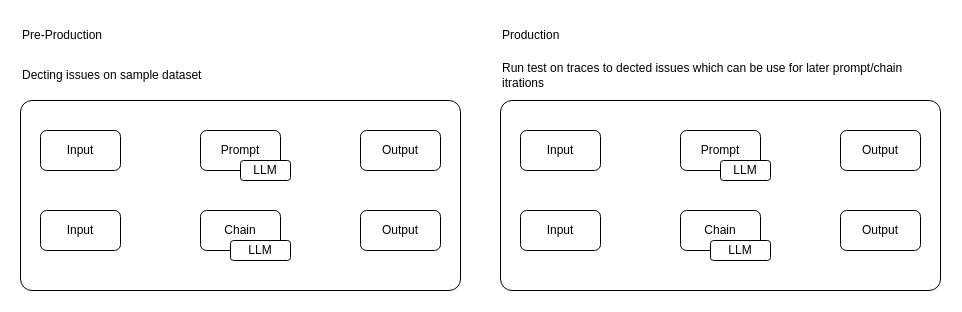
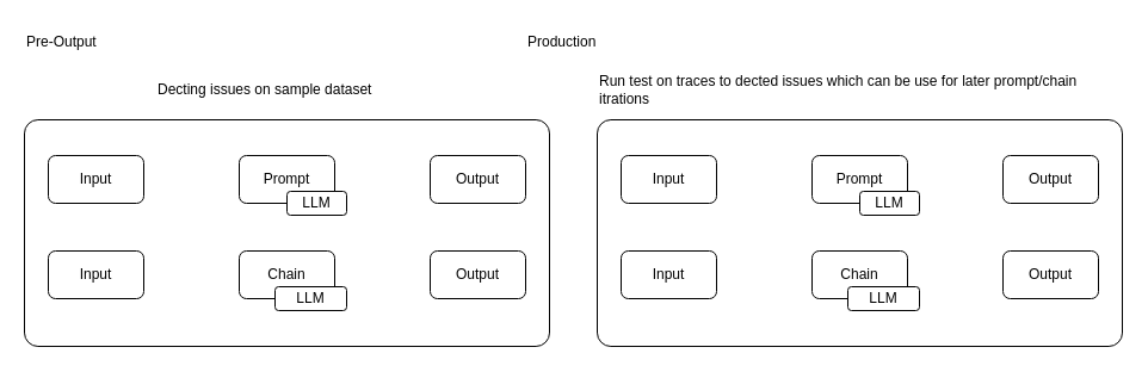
- <mxCell id="11" value="Pre-Production" style="text;html=1;align=left;verticalAlign=middle;whiteSpace=wrap;rounded=0;" vertex="1" parent="1"><mxGeometry x="20" y="20" width="110" height="30" as="geometry" /></mxCell>
+ <mxCell id="11" value="Pre-Output" style="text;html=1;align=left;verticalAlign=middle;whiteSpace=wrap;rounded=0;" vertex="1" parent="1"><mxGeometry x="20" y="20" width="110" height="30" as="geometry" /></mxCell>
- <mxCell id="22" value="Production" style="text;html=1;align=left;verticalAlign=middle;whiteSpace=wrap;rounded=0;" vertex="1" parent="1"><mxGeometry x="500" y="20" width="110" height="30" as="geometry" /></mxCell>
+ <mxCell id="22" value="Production" style="text;html=1;align=left;verticalAlign=middle;whiteSpace=wrap;rounded=0;" vertex="1" parent="1"><mxGeometry x="440" y="20" width="110" height="30" as="geometry" /></mxCell>
- <mxCell id="12" value="Decting issues on sample dataset&amp;nbsp;" style="text;html=1;align=left;verticalAlign=middle;whiteSpace=wrap;rounded=0;" vertex="1" parent="1"><mxGeometry x="20" y="60" width="290" height="30" as="geometry" /></mxCell>
+ <mxCell id="12" value="Decting issues on sample dataset&amp;nbsp;" style="text;html=1;align=left;verticalAlign=middle;whiteSpace=wrap;rounded=0;" vertex="1" parent="1"><mxGeometry x="130" y="60" width="290" height="30" as="geometry" /></mxCell>
